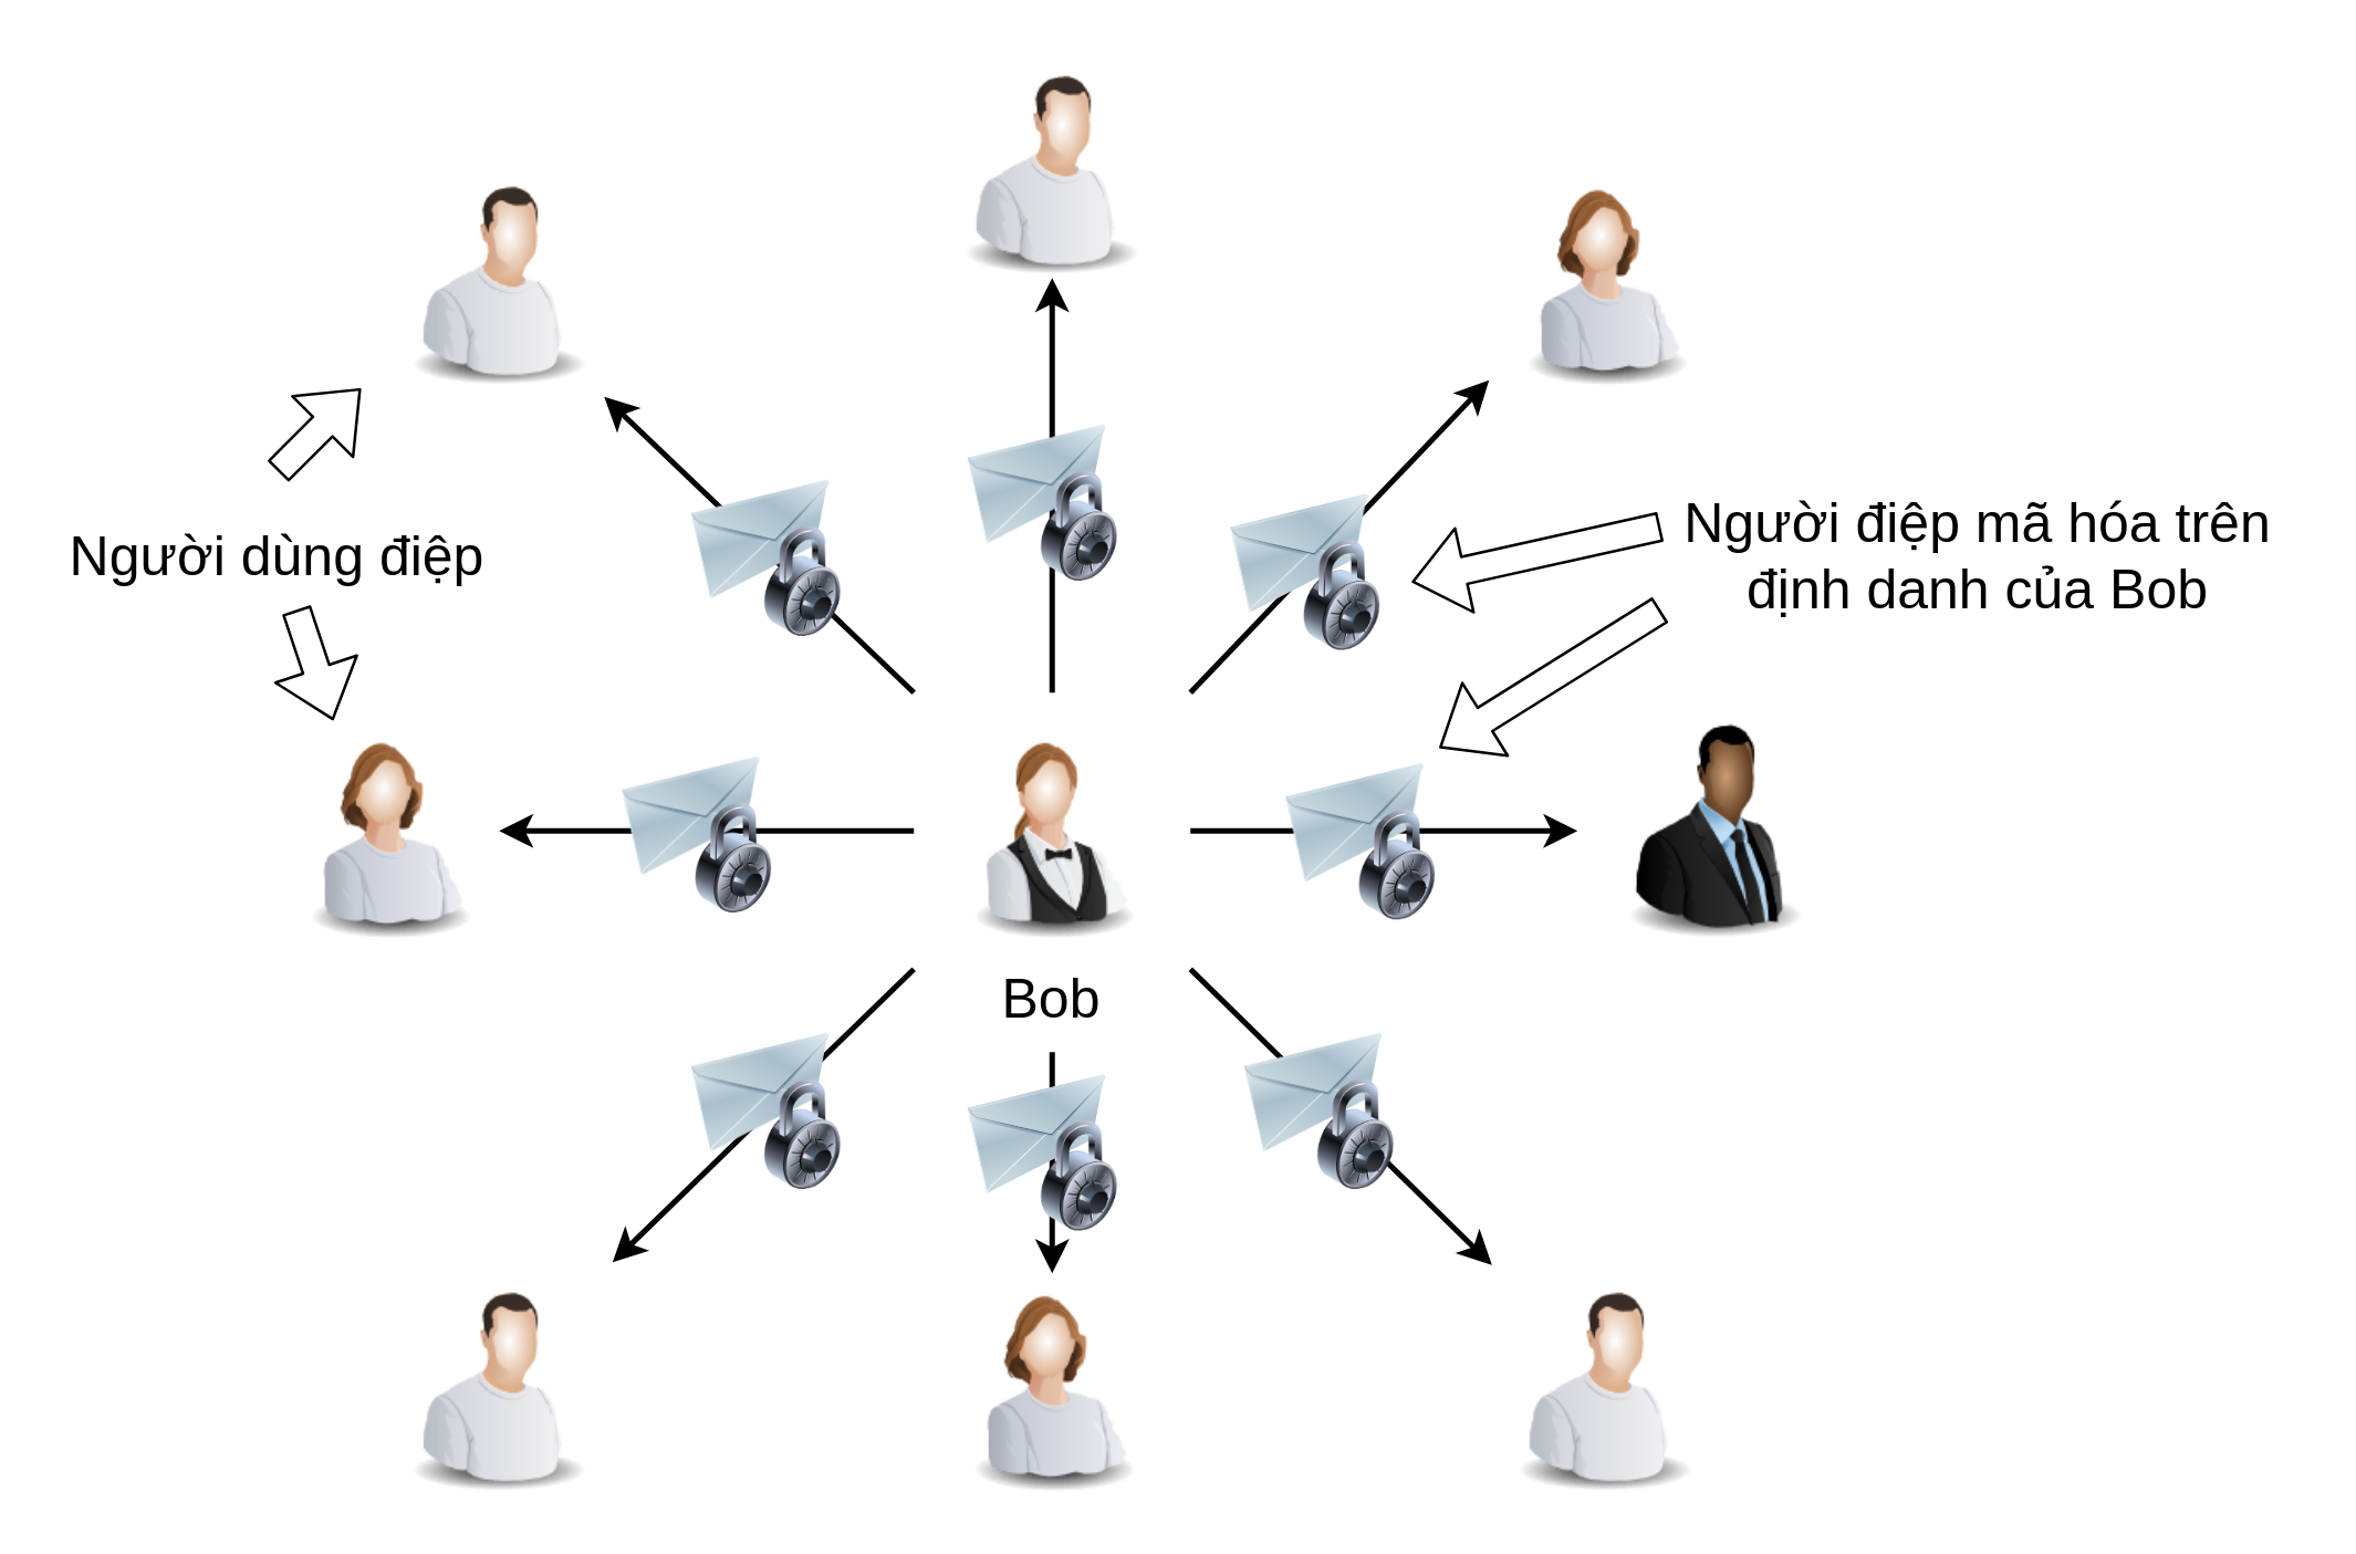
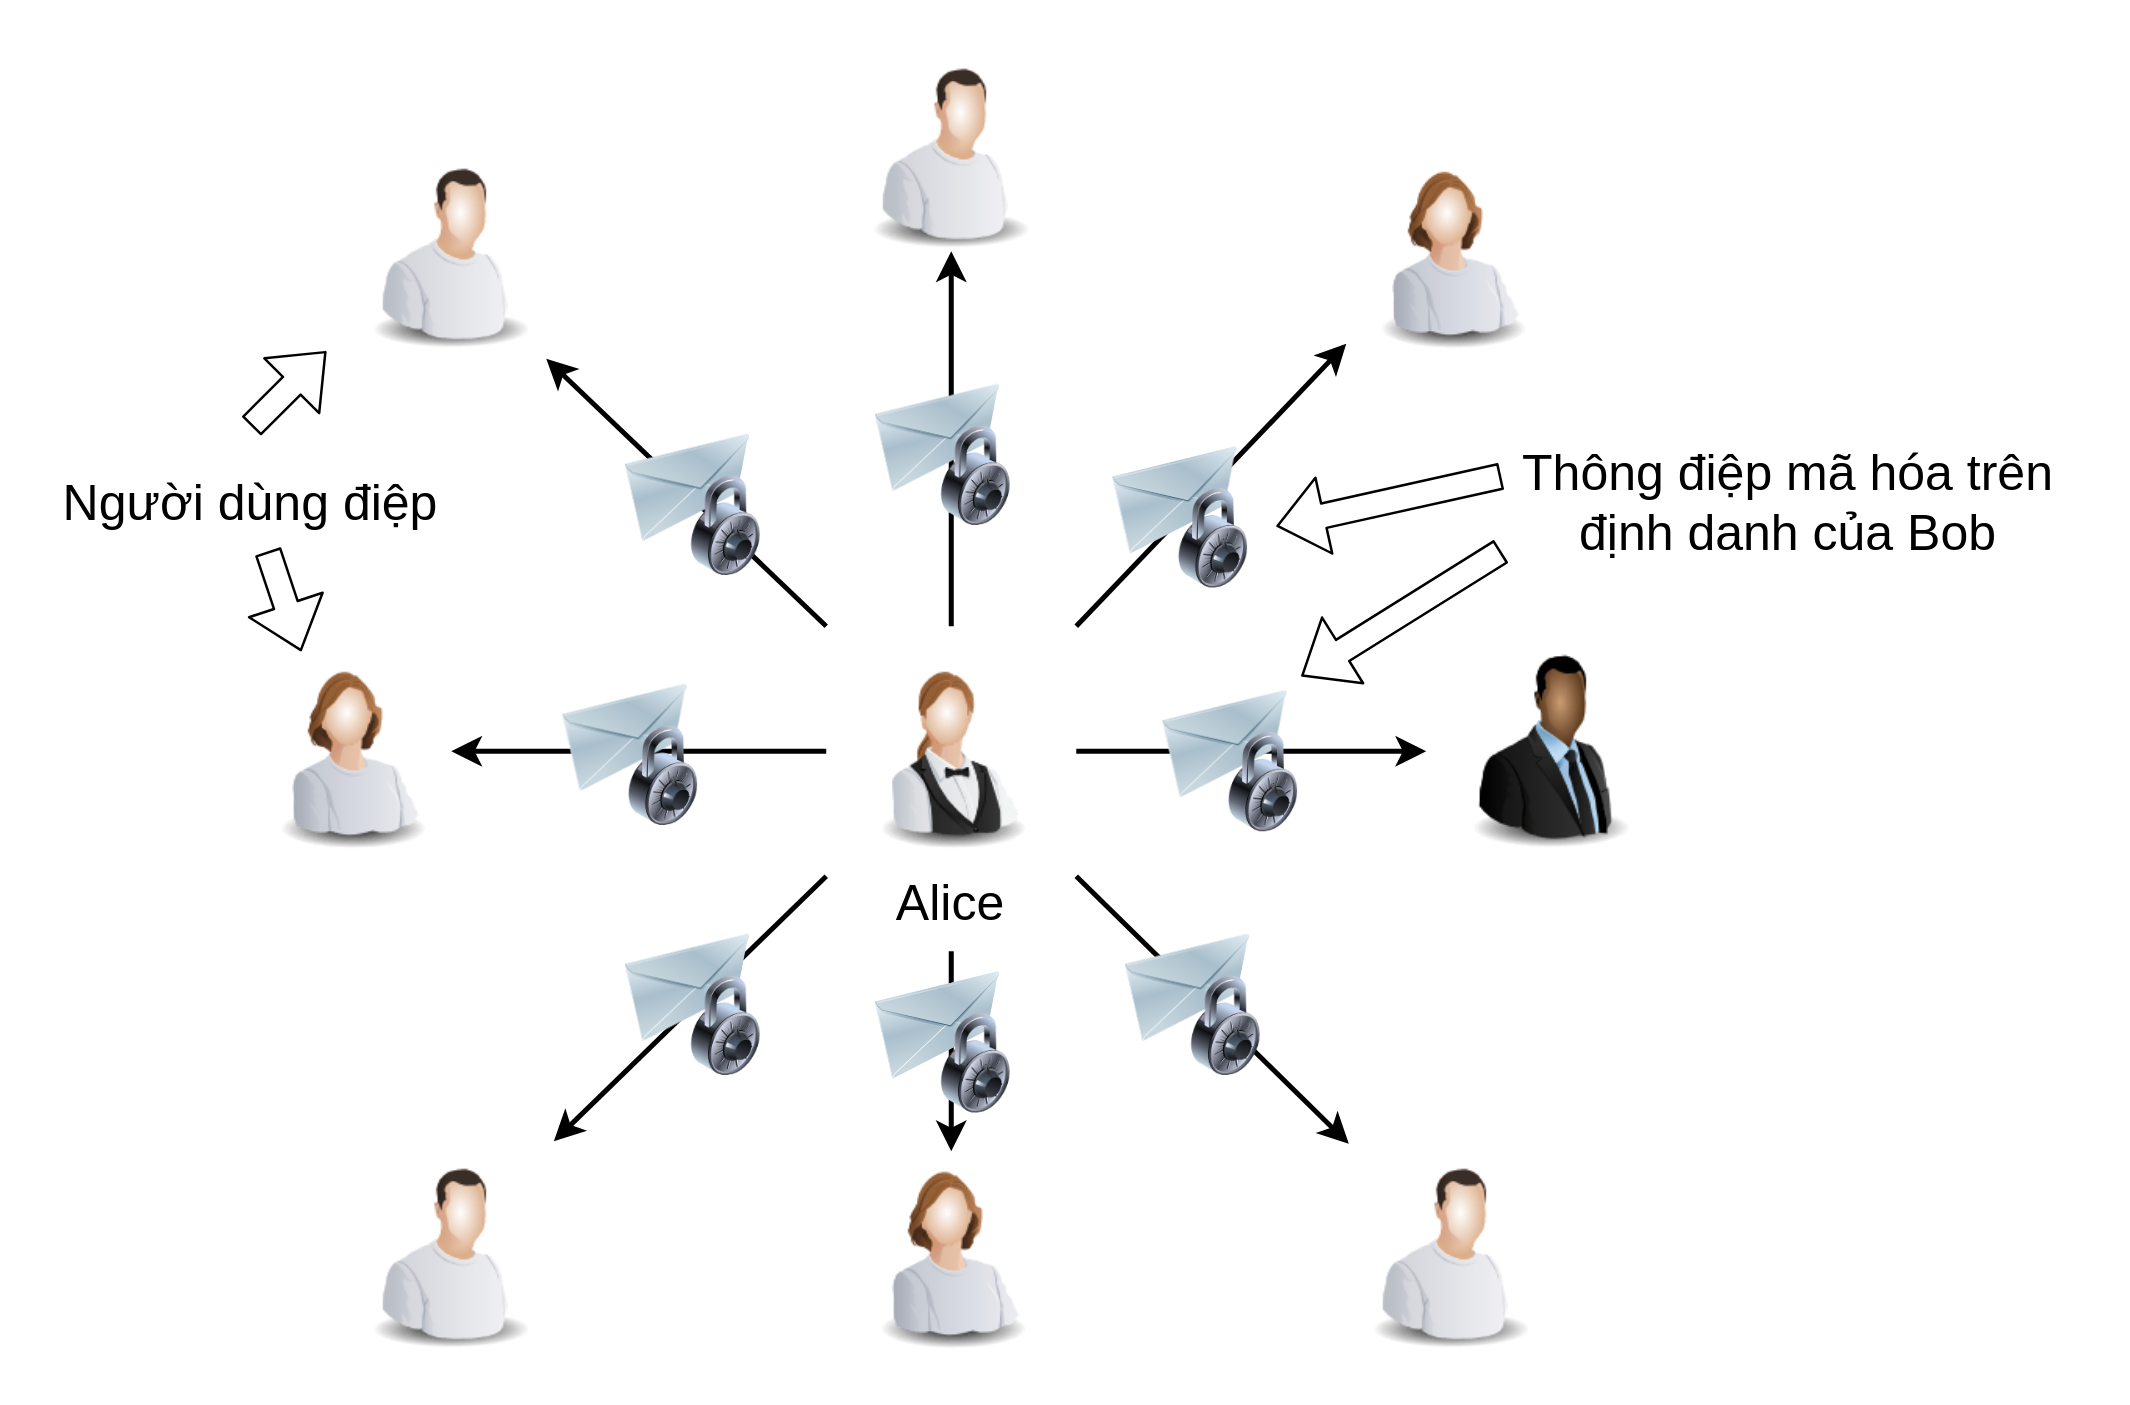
- <mxCell id="4" value="Người điệp mã hóa trên định danh của Bob" style="text;html=1;strokeColor=none;fillColor=none;align=center;verticalAlign=middle;whiteSpace=wrap;rounded=0;fontSize=20;" vertex="1" parent="1"><mxGeometry x="600" y="180" width="230" height="40" as="geometry" /></mxCell>
+ <mxCell id="4" value="Thông điệp mã hóa trên định danh của Bob" style="text;html=1;strokeColor=none;fillColor=none;align=center;verticalAlign=middle;whiteSpace=wrap;rounded=0;fontSize=20;" vertex="1" parent="1"><mxGeometry x="600" y="180" width="230" height="40" as="geometry" /></mxCell>
- <mxCell id="3" value="Bob" style="text;html=1;strokeColor=none;fillColor=none;align=center;verticalAlign=middle;whiteSpace=wrap;rounded=0;fontSize=20;" parent="1" vertex="1"><mxGeometry x="360" y="350" width="40" height="20" as="geometry" /></mxCell>
+ <mxCell id="3" value="Alice" style="text;html=1;strokeColor=none;fillColor=none;align=center;verticalAlign=middle;whiteSpace=wrap;rounded=0;fontSize=20;" parent="1" vertex="1"><mxGeometry x="360" y="350" width="40" height="20" as="geometry" /></mxCell>
